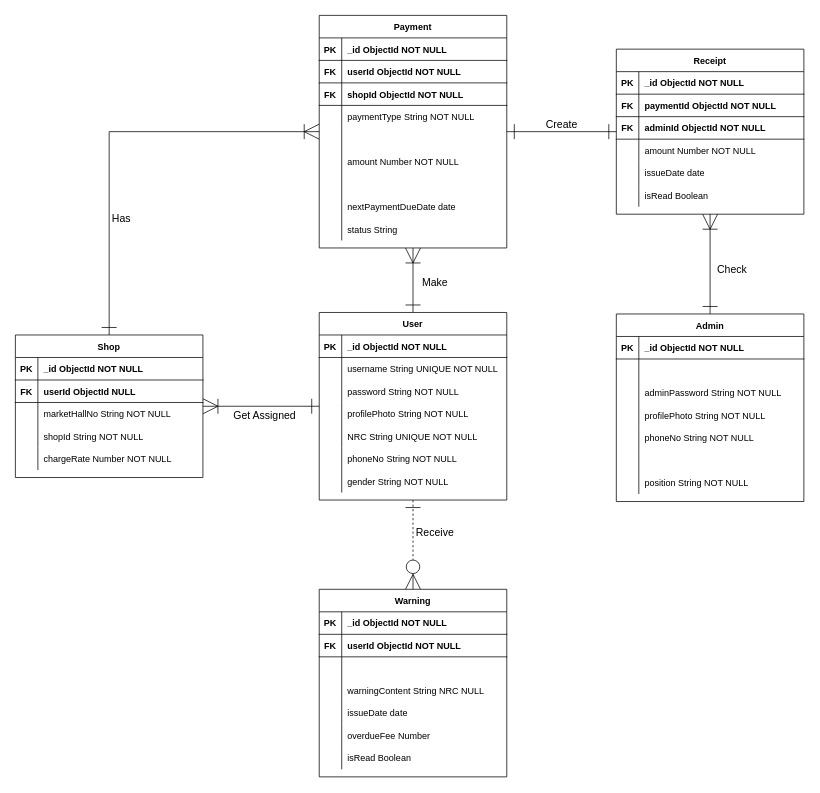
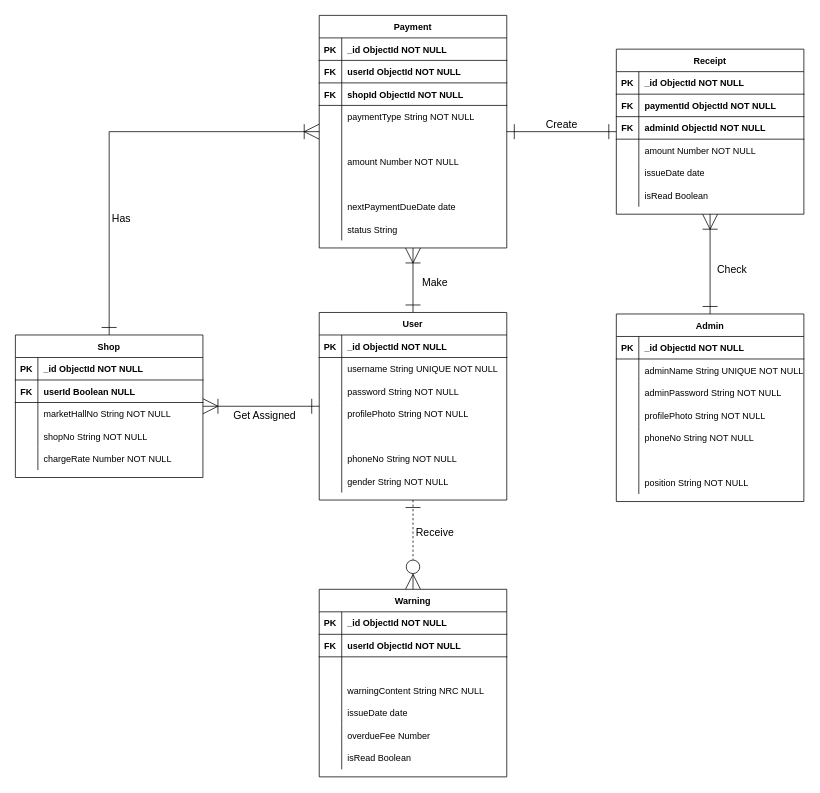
+ <mxCell id="10" value="adminName String UNIQUE NOT NULL" style="shape=partialRectangle;overflow=hidden;connectable=0;fillColor=none;top=0;left=0;bottom=0;right=0;align=left;spacingLeft=6;" vertex="1" parent="8"><mxGeometry x="30" width="220" height="30" as="geometry"><mxRectangle width="220" height="30" as="alternateBounds" /></mxGeometry></mxCell>
- <mxCell id="108" value="userId ObjectId NULL" style="shape=partialRectangle;overflow=hidden;connectable=0;fillColor=none;top=0;left=0;bottom=0;right=0;align=left;spacingLeft=6;fontStyle=1;" vertex="1" parent="106"><mxGeometry x="30" width="220" height="30" as="geometry"><mxRectangle width="220" height="30" as="alternateBounds" /></mxGeometry></mxCell>
+ <mxCell id="108" value="userId Boolean NULL" style="shape=partialRectangle;overflow=hidden;connectable=0;fillColor=none;top=0;left=0;bottom=0;right=0;align=left;spacingLeft=6;fontStyle=1;" vertex="1" parent="106"><mxGeometry x="30" width="220" height="30" as="geometry"><mxRectangle width="220" height="30" as="alternateBounds" /></mxGeometry></mxCell>
- <mxCell id="76" value="NRC String UNIQUE NOT NULL" style="shape=partialRectangle;overflow=hidden;connectable=0;fillColor=none;top=0;left=0;bottom=0;right=0;align=left;spacingLeft=6;" vertex="1" parent="74"><mxGeometry x="30" width="220" height="30" as="geometry"><mxRectangle width="220" height="30" as="alternateBounds" /></mxGeometry></mxCell>
- <mxCell id="114" value="shopId String NOT NULL" style="shape=partialRectangle;overflow=hidden;connectable=0;fillColor=none;top=0;left=0;bottom=0;right=0;align=left;spacingLeft=6;" vertex="1" parent="112"><mxGeometry x="30" width="220" height="30" as="geometry"><mxRectangle width="220" height="30" as="alternateBounds" /></mxGeometry></mxCell>
+ <mxCell id="114" value="shopNo String NOT NULL" style="shape=partialRectangle;overflow=hidden;connectable=0;fillColor=none;top=0;left=0;bottom=0;right=0;align=left;spacingLeft=6;" vertex="1" parent="112"><mxGeometry x="30" width="220" height="30" as="geometry"><mxRectangle width="220" height="30" as="alternateBounds" /></mxGeometry></mxCell>
